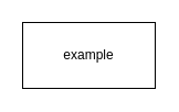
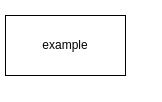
- <mxCell id="2" value="example" style="rounded=0;whiteSpace=wrap;html=1;" parent="1" vertex="1"><mxGeometry x="20" y="20" width="120" height="60" as="geometry" /></mxCell>
+ <mxCell id="2" value="example" style="rounded=0;whiteSpace=wrap;html=1;" parent="1" vertex="1"><mxGeometry x="5" y="15" width="120" height="60" as="geometry" /></mxCell>
